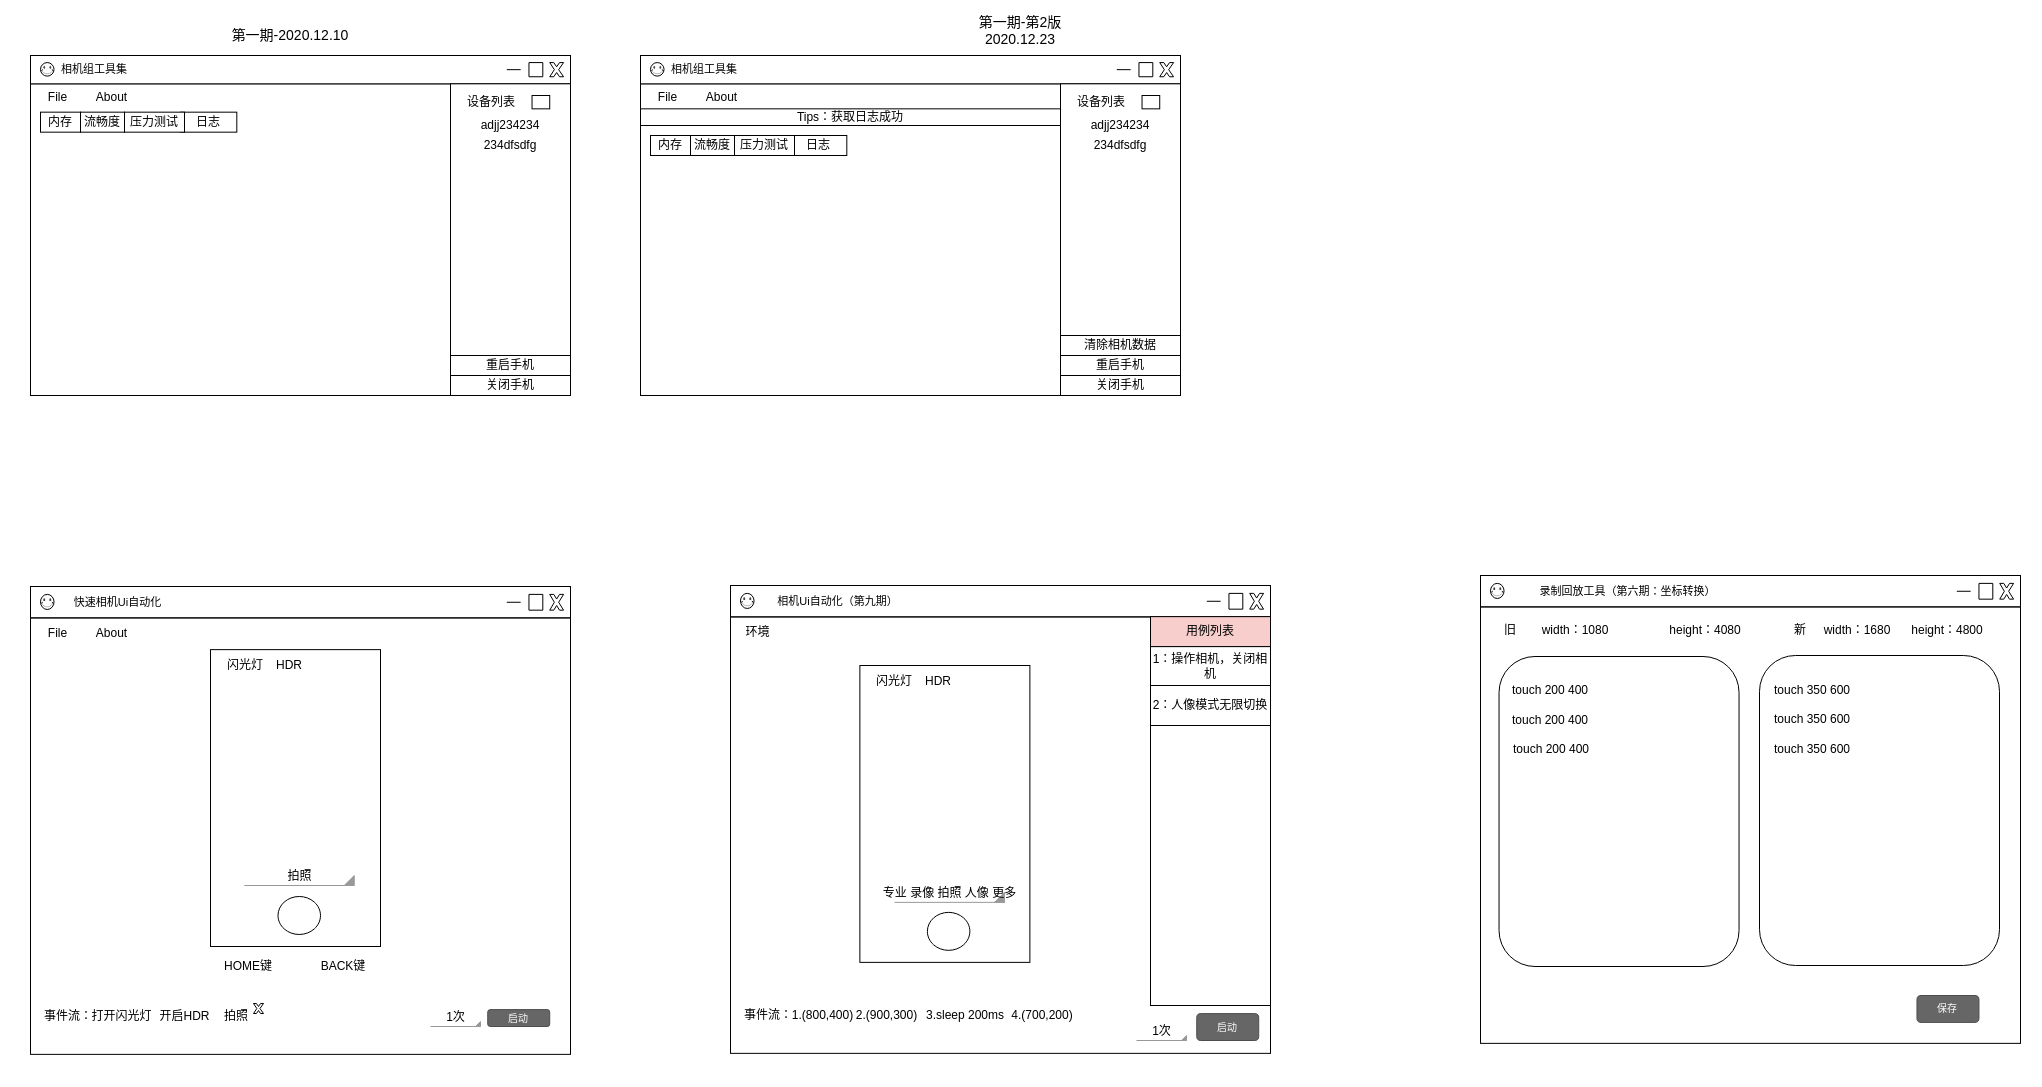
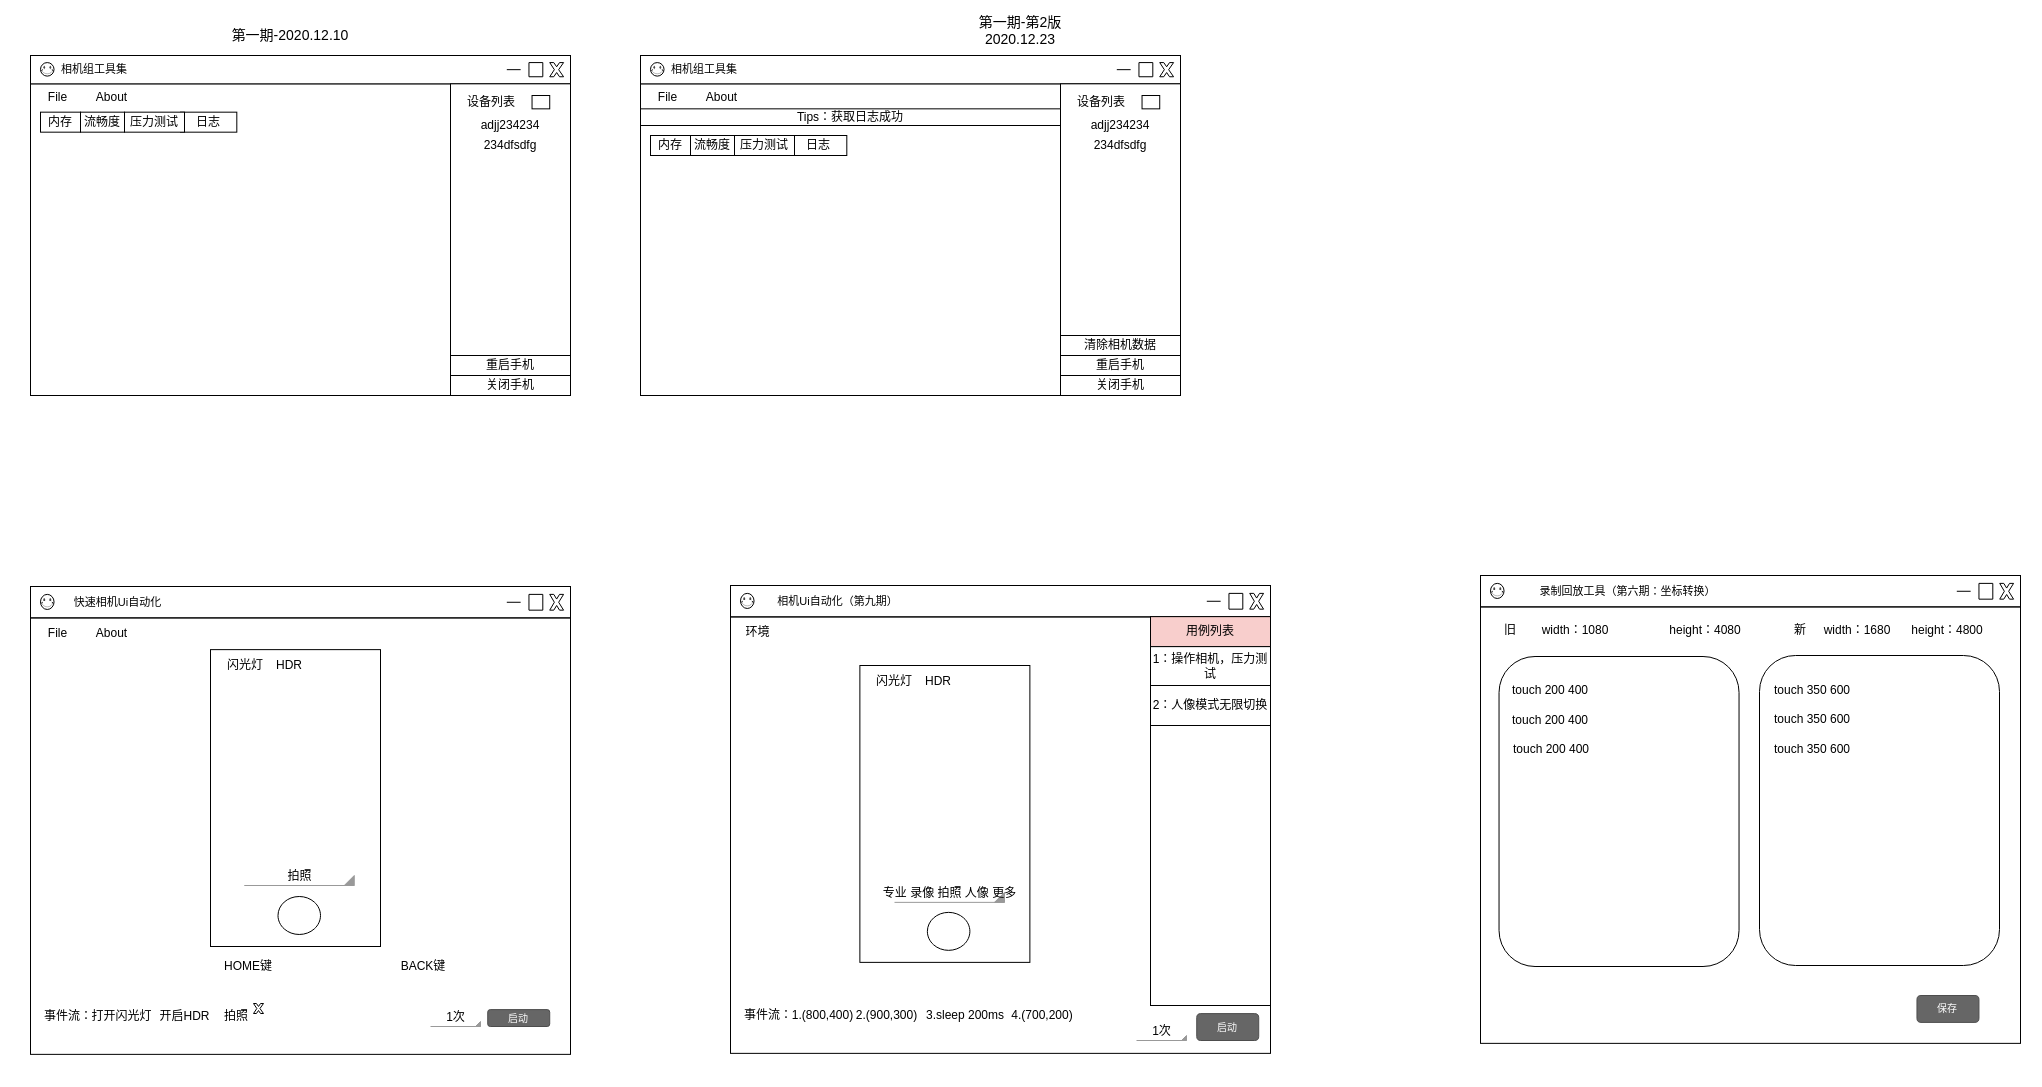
- <mxCell id="93" value="1：操作相机，关闭相机" style="rounded=0;whiteSpace=wrap;html=1;" parent="72" vertex="1"><mxGeometry x="420" y="61.13" width="120" height="38.87" as="geometry" /></mxCell>
+ <mxCell id="93" value="1：操作相机，压力测试" style="rounded=0;whiteSpace=wrap;html=1;" parent="72" vertex="1"><mxGeometry x="420" y="61.13" width="120" height="38.87" as="geometry" /></mxCell>
- <mxCell id="61" value="BACK键" style="text;html=1;strokeColor=none;fillColor=none;align=center;verticalAlign=middle;whiteSpace=wrap;rounded=0;" parent="48" vertex="1"><mxGeometry x="282.5" y="368.997" width="60" height="22.279" as="geometry" /></mxCell>
+ <mxCell id="61" value="BACK键" style="text;html=1;strokeColor=none;fillColor=none;align=center;verticalAlign=middle;whiteSpace=wrap;rounded=0;" parent="48" vertex="1"><mxGeometry x="362.5" y="368.997" width="60" height="22.279" as="geometry" /></mxCell>
